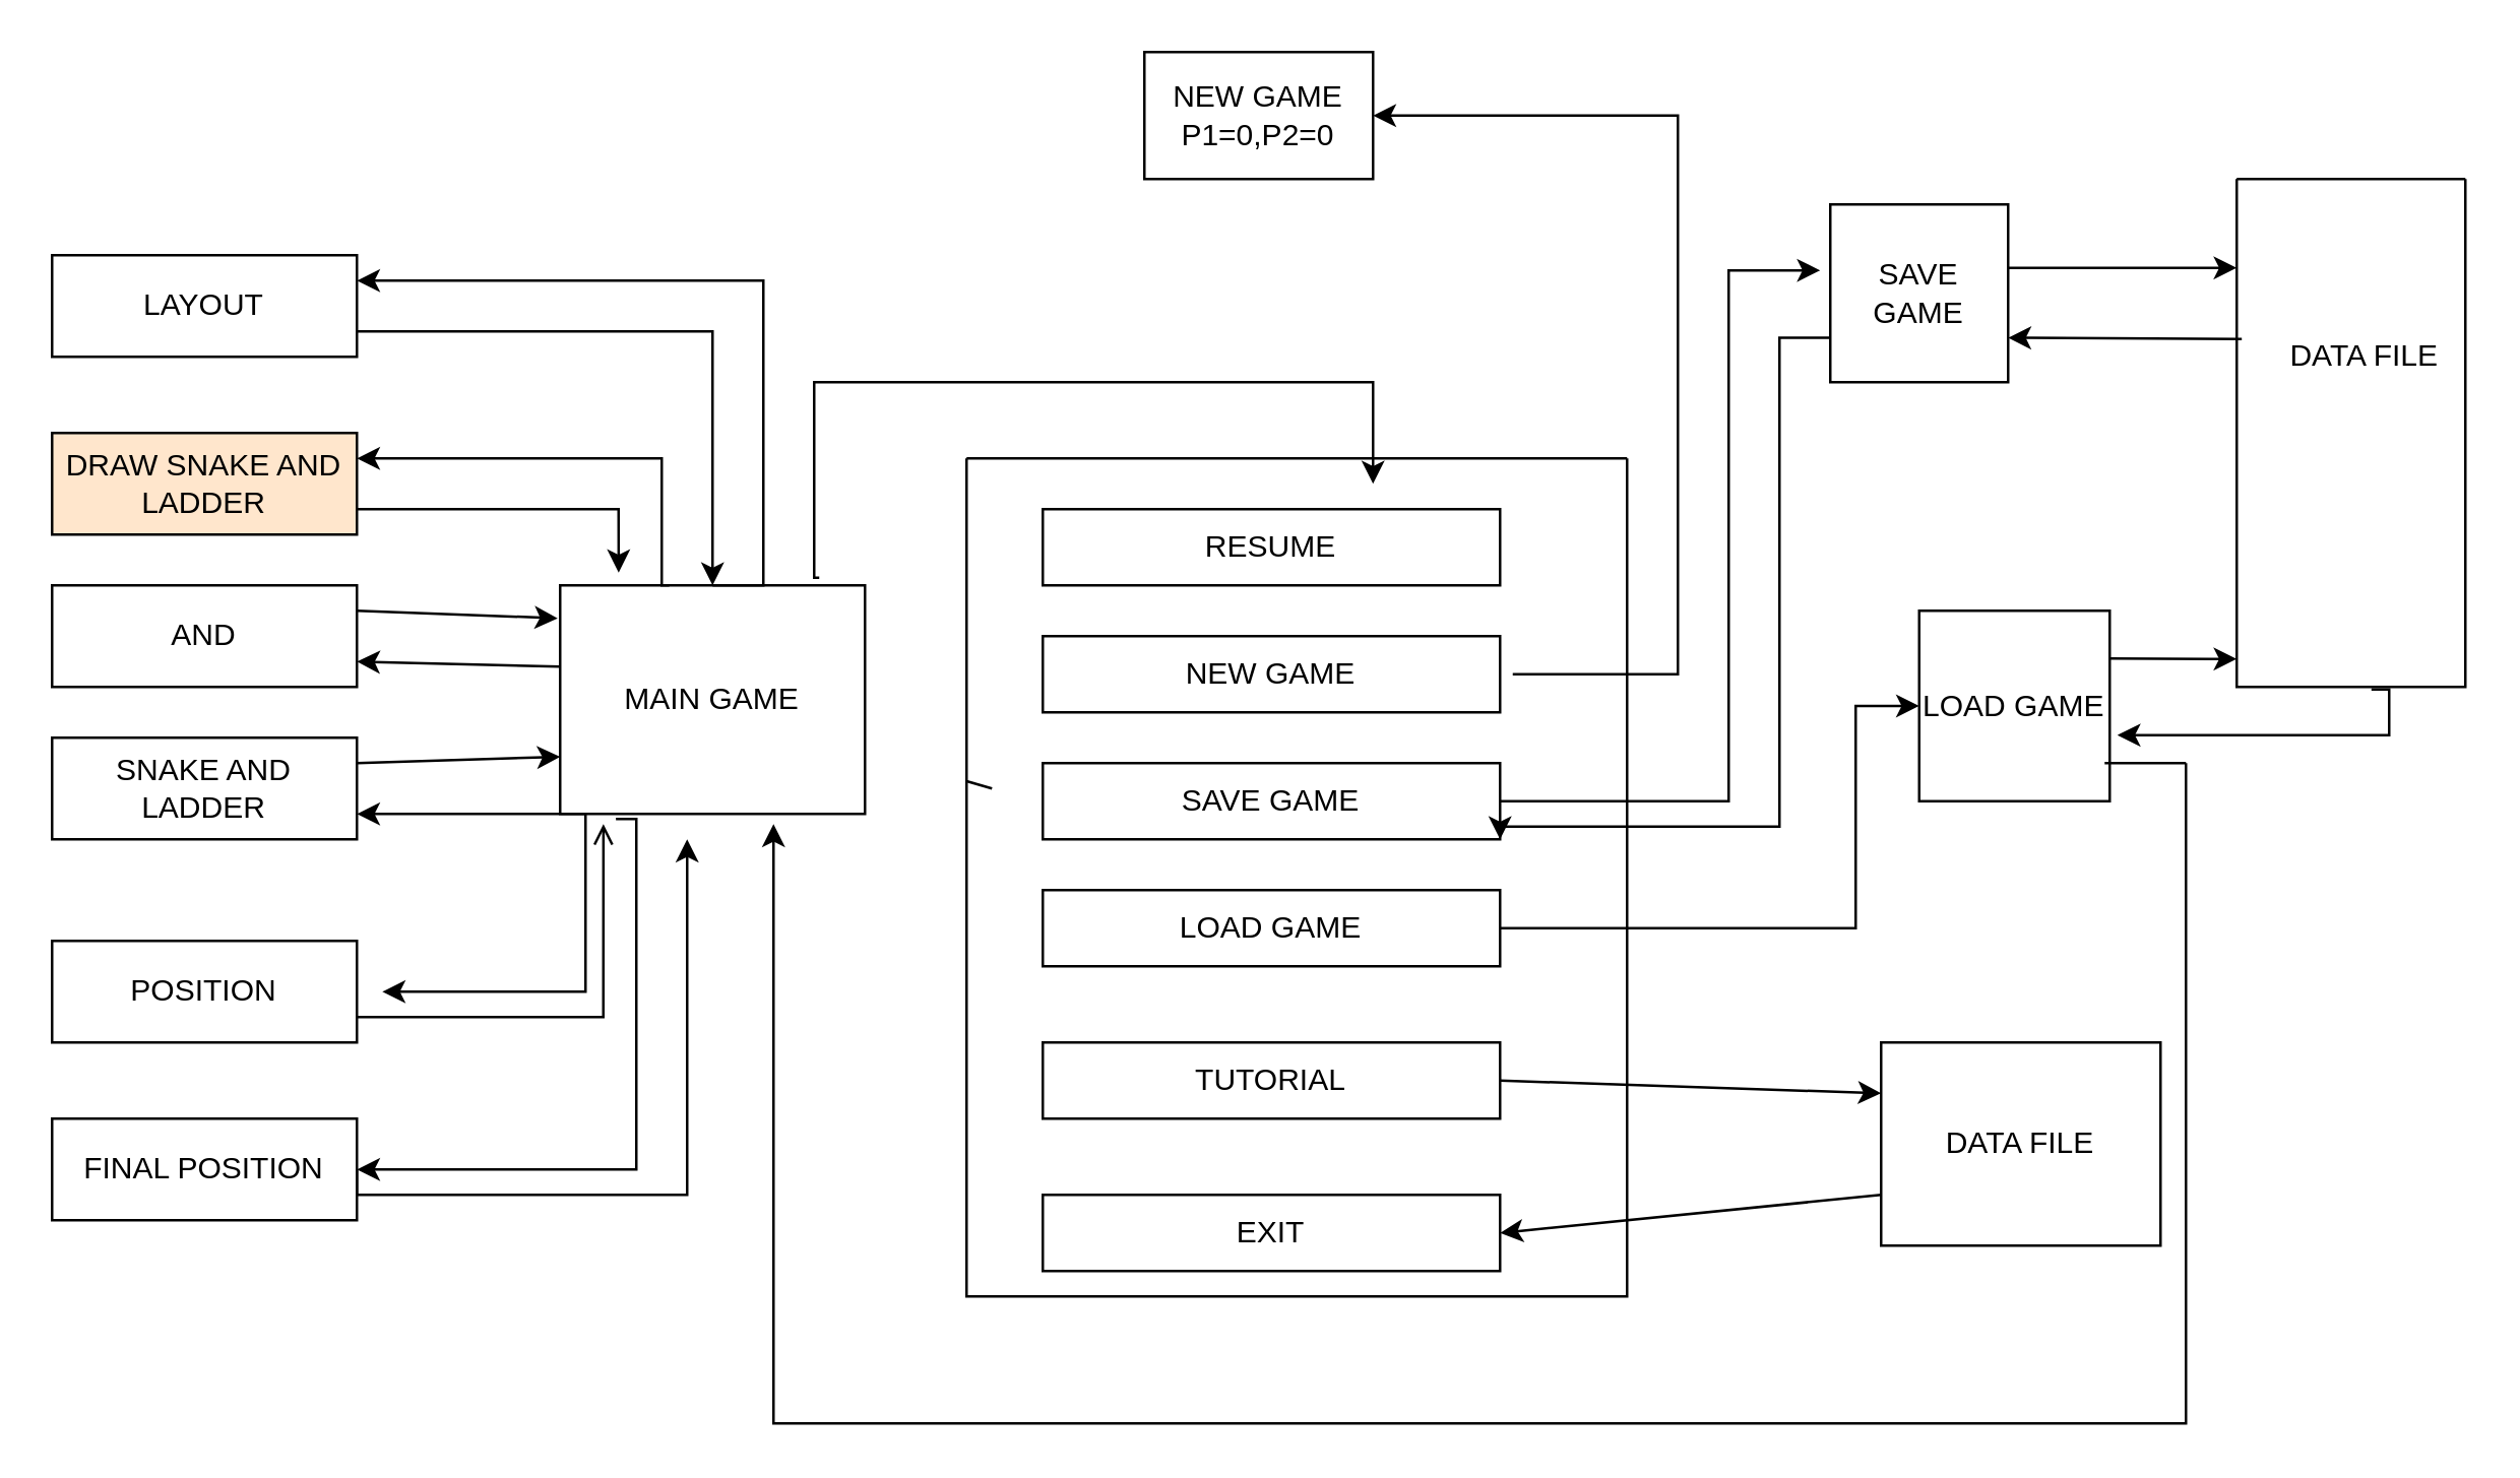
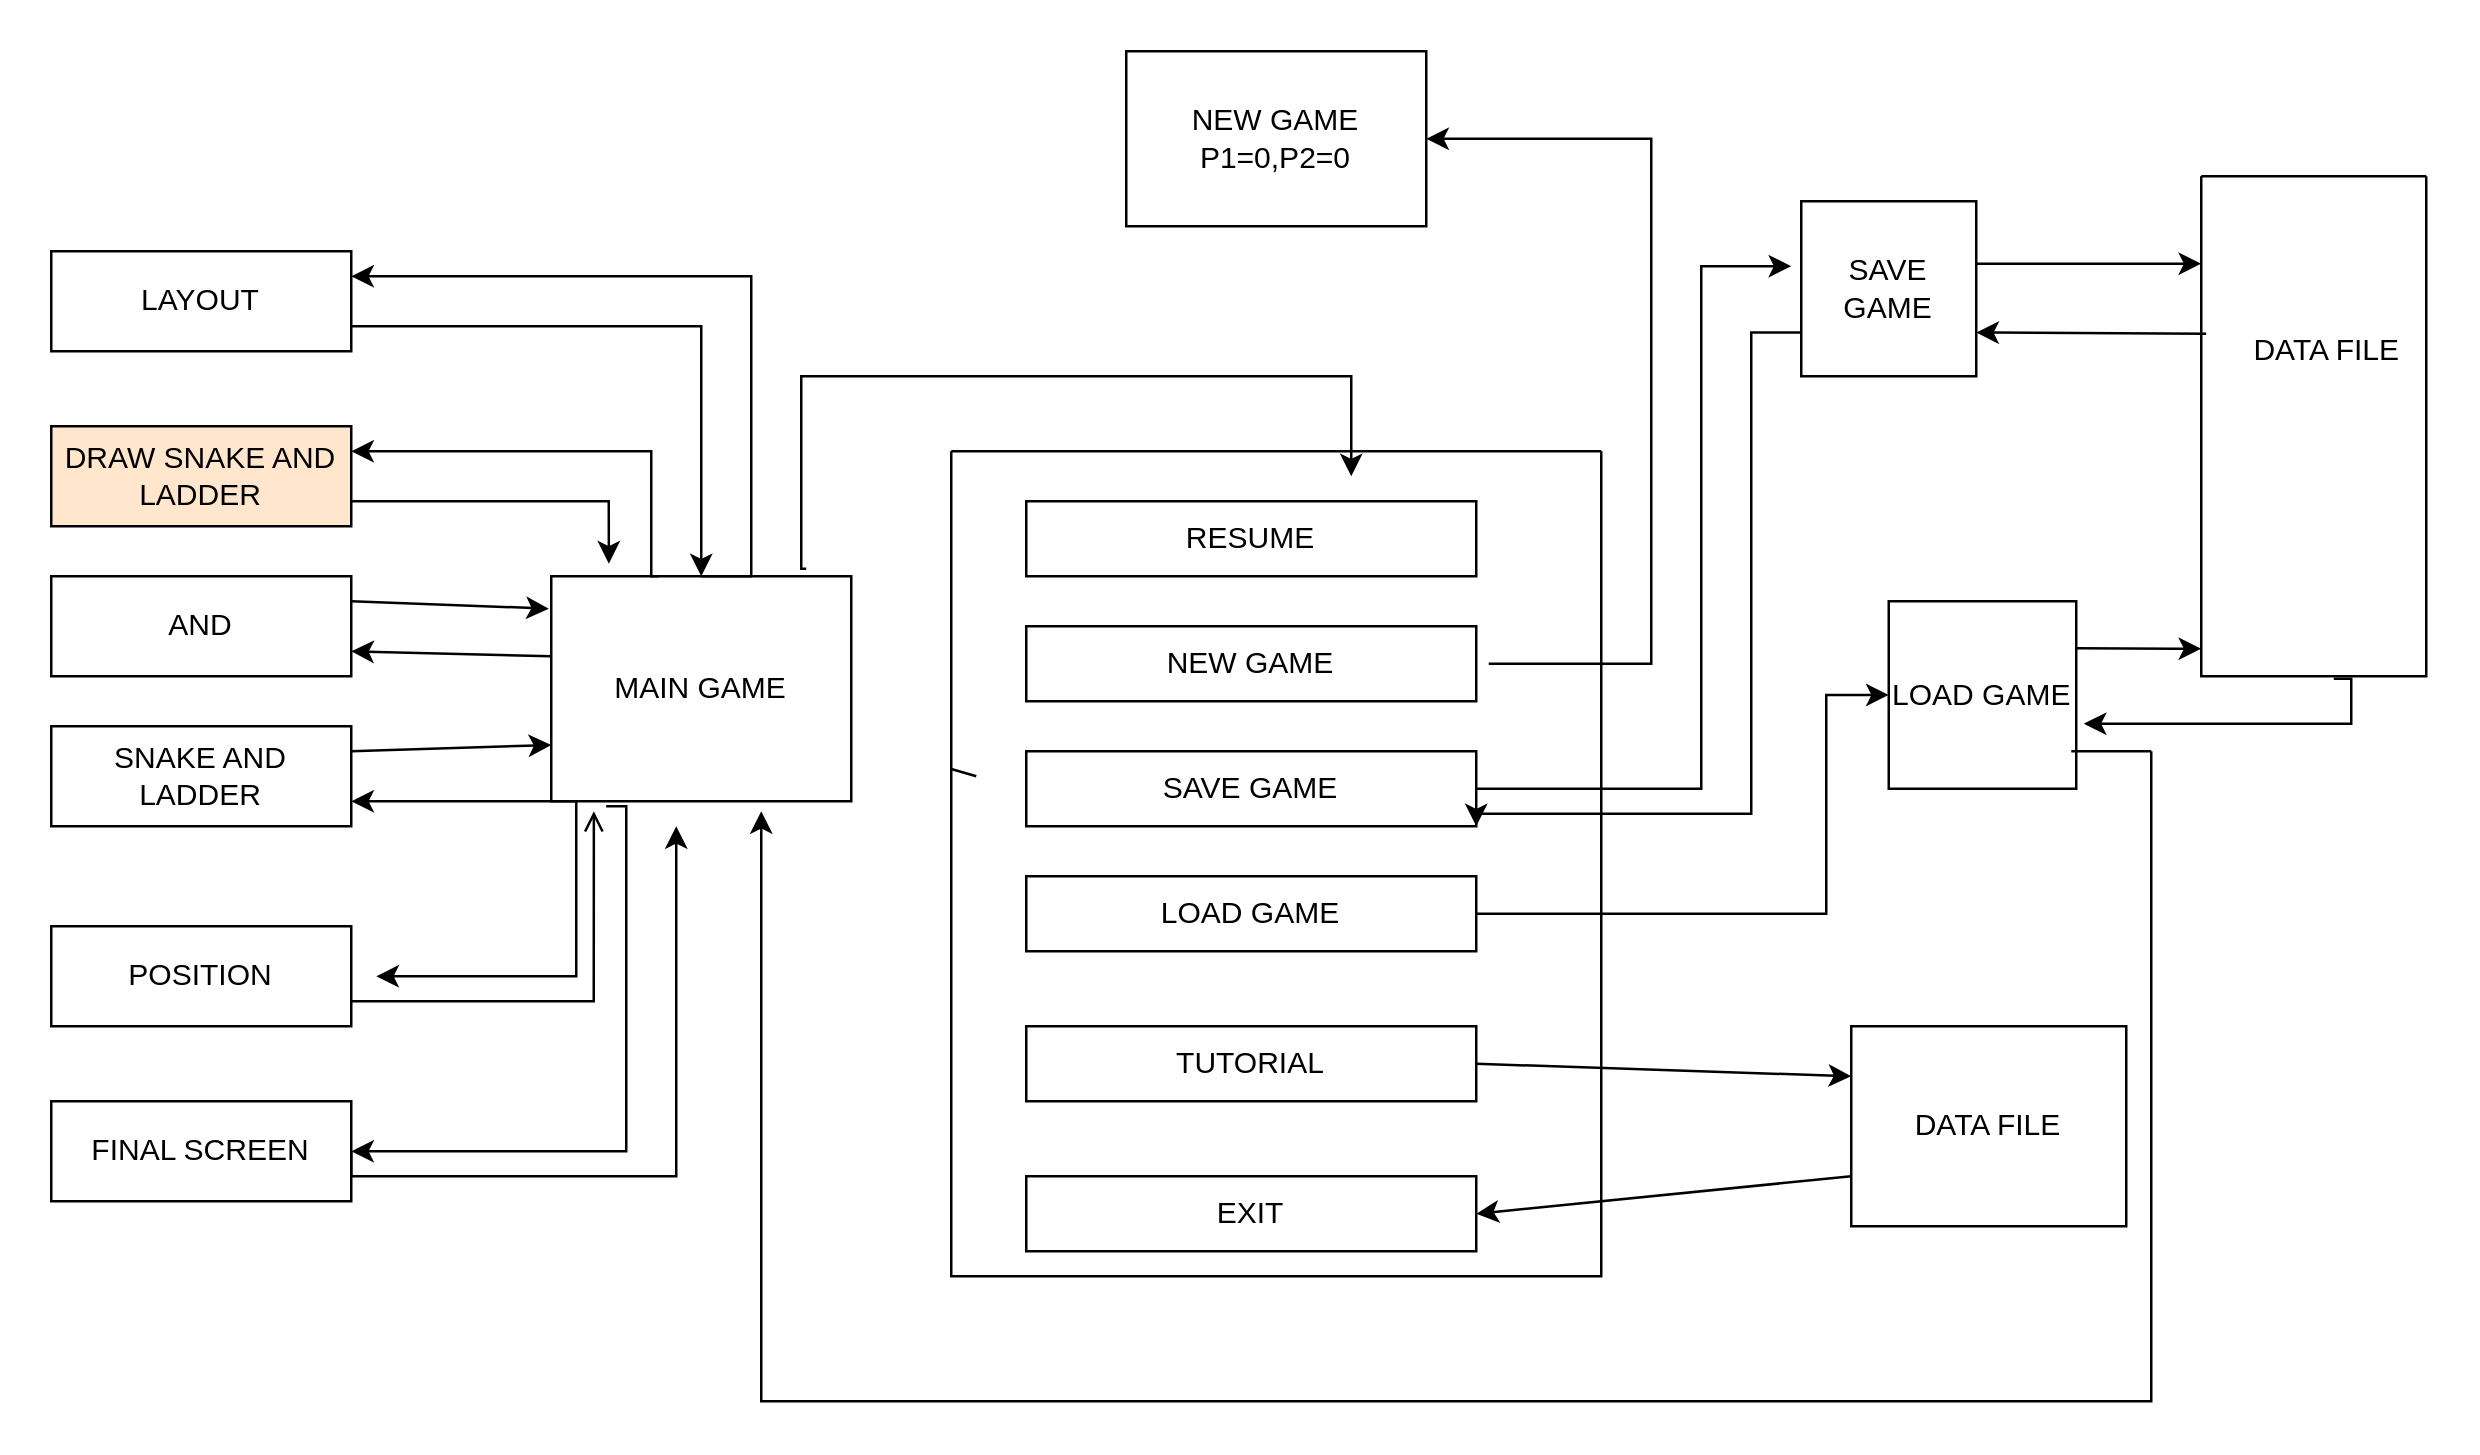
- <mxCell id="2" value="NEW GAME&lt;br&gt;P1=0,P2=0" style="rounded=0;whiteSpace=wrap;html=1;" vertex="1" parent="1"><mxGeometry x="450" y="20" width="90" height="50" as="geometry" /></mxCell>
+ <mxCell id="2" value="NEW GAME&lt;br&gt;P1=0,P2=0" style="rounded=0;whiteSpace=wrap;html=1;" vertex="1" parent="1"><mxGeometry x="450" y="20" width="120" height="70" as="geometry" /></mxCell>
- <mxCell id="15" value="FINAL POSITION" style="rounded=0;whiteSpace=wrap;html=1;" vertex="1" parent="1"><mxGeometry x="20" y="440" width="120" height="40" as="geometry" /></mxCell>
+ <mxCell id="15" value="FINAL SCREEN" style="rounded=0;whiteSpace=wrap;html=1;" vertex="1" parent="1"><mxGeometry x="20" y="440" width="120" height="40" as="geometry" /></mxCell>
